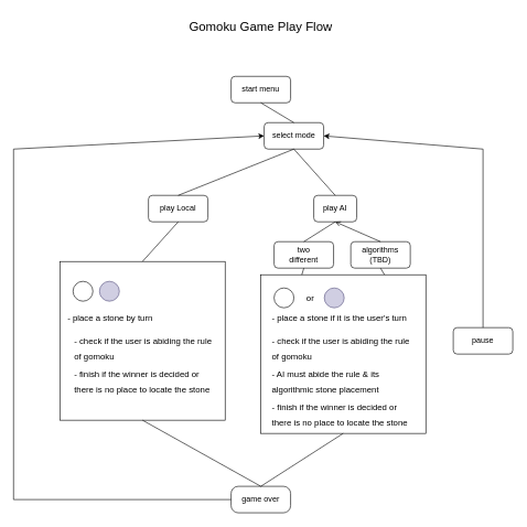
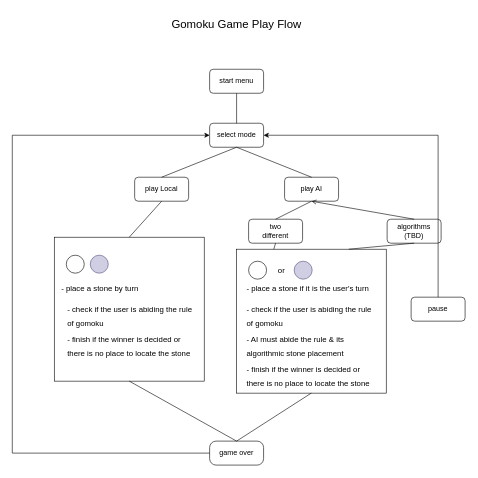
- <mxCell id="4" value="select mode" style="rounded=1;whiteSpace=wrap;html=1;" vertex="1" parent="1"><mxGeometry x="399" y="185" width="90" height="40" as="geometry" /></mxCell>
+ <mxCell id="4" value="select mode" style="rounded=1;whiteSpace=wrap;html=1;" vertex="1" parent="1"><mxGeometry x="349" y="205" width="90" height="40" as="geometry" /></mxCell>
- <mxCell id="7" value="play AI" style="rounded=1;whiteSpace=wrap;html=1;" vertex="1" parent="1"><mxGeometry x="474" y="295" width="65" height="40" as="geometry" /></mxCell>
+ <mxCell id="7" value="play AI" style="rounded=1;whiteSpace=wrap;html=1;" vertex="1" parent="1"><mxGeometry x="474" y="295" width="90" height="40" as="geometry" /></mxCell>
- <mxCell id="15" value="algorithms&lt;br&gt;(TBD)" style="rounded=1;whiteSpace=wrap;html=1;" vertex="1" parent="1"><mxGeometry x="530" y="365" width="90" height="40" as="geometry" /></mxCell>
+ <mxCell id="15" value="algorithms&lt;br&gt;(TBD)" style="rounded=1;whiteSpace=wrap;html=1;" vertex="1" parent="1"><mxGeometry x="645" y="365" width="90" height="40" as="geometry" /></mxCell>
